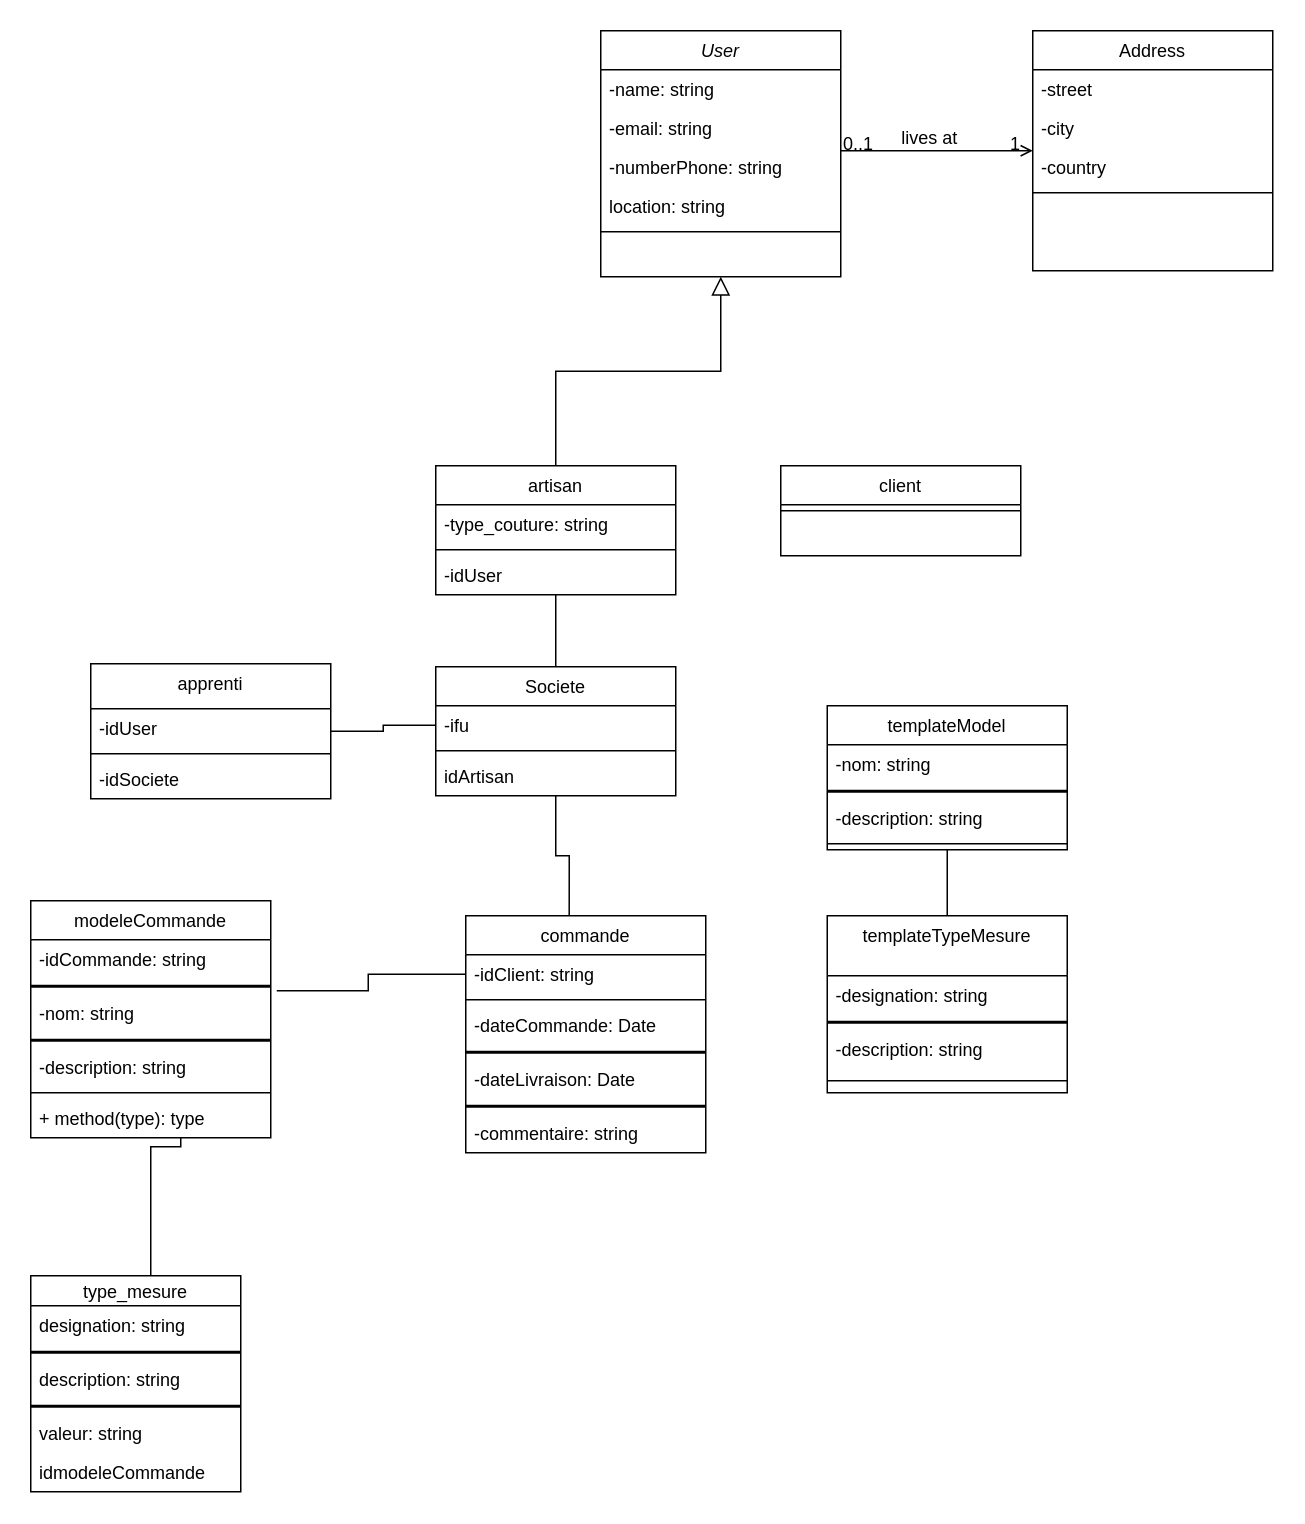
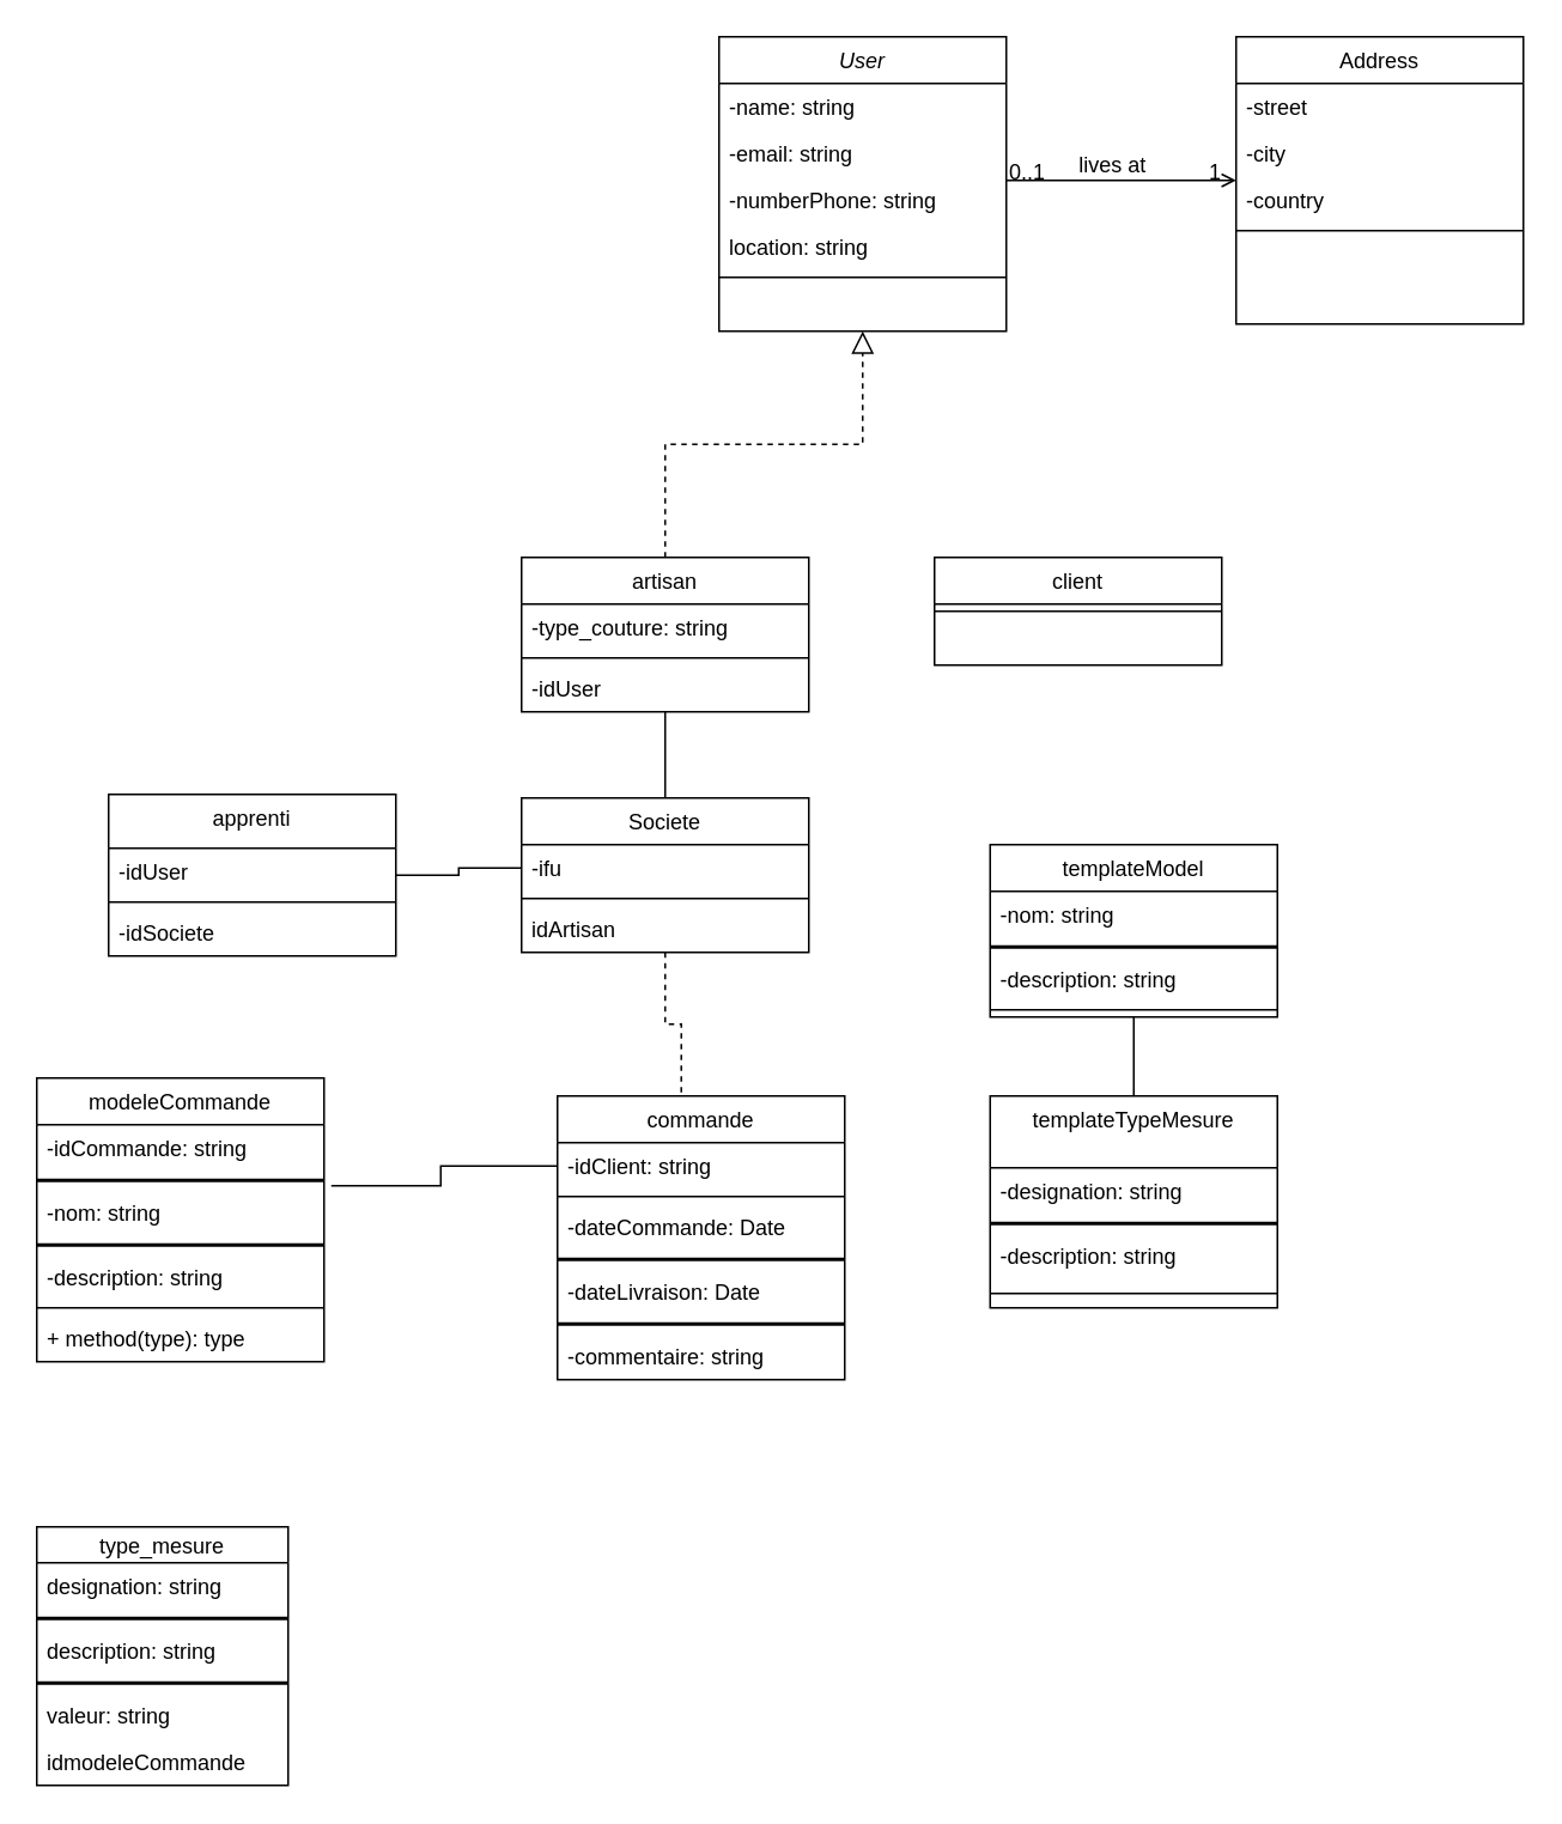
- <mxCell id="13" value="" style="endArrow=block;endSize=10;endFill=0;shadow=0;strokeWidth=1;rounded=0;edgeStyle=elbowEdgeStyle;elbow=vertical;" parent="1" source="9" target="2" edge="1"><mxGeometry width="160" relative="1" as="geometry"><mxPoint x="380" y="103" as="sourcePoint" /><mxPoint x="380" y="103" as="targetPoint" /></mxGeometry></mxCell>
+ <mxCell id="13" value="" style="endArrow=block;endSize=10;endFill=0;shadow=0;strokeWidth=1;rounded=0;edgeStyle=elbowEdgeStyle;elbow=vertical;dashed=1;" parent="1" source="9" target="2" edge="1"><mxGeometry width="160" relative="1" as="geometry"><mxPoint x="380" y="103" as="sourcePoint" /><mxPoint x="380" y="103" as="targetPoint" /></mxGeometry></mxCell>
- <mxCell id="31" style="edgeStyle=orthogonalEdgeStyle;rounded=0;orthogonalLoop=1;jettySize=auto;html=1;startArrow=none;startFill=0;endArrow=none;endFill=0;entryX=0.431;entryY=0.023;entryDx=0;entryDy=0;entryPerimeter=0;" edge="1" parent="1" source="32" target="63"><mxGeometry relative="1" as="geometry"><mxPoint x="375" y="600" as="targetPoint" /></mxGeometry></mxCell>
+ <mxCell id="31" style="edgeStyle=orthogonalEdgeStyle;rounded=0;orthogonalLoop=1;jettySize=auto;html=1;startArrow=none;startFill=0;endArrow=none;endFill=0;entryX=0.431;entryY=0.023;entryDx=0;entryDy=0;entryPerimeter=0;dashed=1;" edge="1" parent="1" source="32" target="63"><mxGeometry relative="1" as="geometry"><mxPoint x="375" y="600" as="targetPoint" /></mxGeometry></mxCell>
- <mxCell id="47" value="" style="edgeStyle=orthogonalEdgeStyle;rounded=0;orthogonalLoop=1;jettySize=auto;html=1;startArrow=none;startFill=0;endArrow=none;endFill=0;" edge="1" parent="1" source="48" target="62"><mxGeometry relative="1" as="geometry"><Array as="points"><mxPoint x="100" y="764" /><mxPoint x="120" y="764" /></Array></mxGeometry></mxCell>
